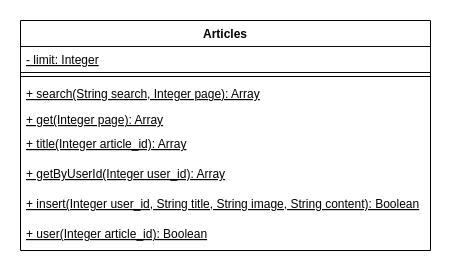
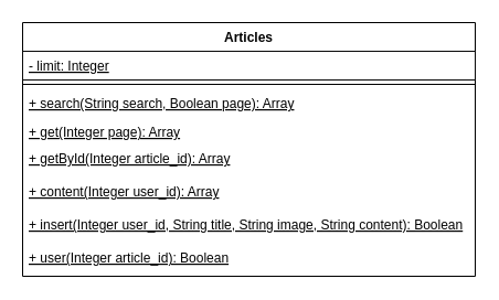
- <mxCell id="5" value="+ search(String search, Integer page): Array" style="text;strokeColor=none;fillColor=none;align=left;verticalAlign=top;spacingLeft=4;spacingRight=4;overflow=hidden;rotatable=0;points=[[0,0.5],[1,0.5]];portConstraint=eastwest;fontStyle=4" vertex="1" parent="2"><mxGeometry y="60" width="410" height="26" as="geometry" /></mxCell>
+ <mxCell id="5" value="+ search(String search, Boolean page): Array" style="text;strokeColor=none;fillColor=none;align=left;verticalAlign=top;spacingLeft=4;spacingRight=4;overflow=hidden;rotatable=0;points=[[0,0.5],[1,0.5]];portConstraint=eastwest;fontStyle=4" vertex="1" parent="2"><mxGeometry y="60" width="410" height="26" as="geometry" /></mxCell>
- <mxCell id="7" value="+ title(Integer article_id): Array" style="text;strokeColor=none;fillColor=none;align=left;verticalAlign=top;spacingLeft=4;spacingRight=4;overflow=hidden;rotatable=0;points=[[0,0.5],[1,0.5]];portConstraint=eastwest;fontStyle=4" vertex="1" parent="2"><mxGeometry y="110" width="410" height="30" as="geometry" /></mxCell>
+ <mxCell id="7" value="+ getById(Integer article_id): Array" style="text;strokeColor=none;fillColor=none;align=left;verticalAlign=top;spacingLeft=4;spacingRight=4;overflow=hidden;rotatable=0;points=[[0,0.5],[1,0.5]];portConstraint=eastwest;fontStyle=4" vertex="1" parent="2"><mxGeometry y="110" width="410" height="30" as="geometry" /></mxCell>
- <mxCell id="8" value="+ getByUserId(Integer user_id): Array" style="text;strokeColor=none;fillColor=none;align=left;verticalAlign=top;spacingLeft=4;spacingRight=4;overflow=hidden;rotatable=0;points=[[0,0.5],[1,0.5]];portConstraint=eastwest;fontStyle=4" vertex="1" parent="2"><mxGeometry y="140" width="410" height="30" as="geometry" /></mxCell>
+ <mxCell id="8" value="+ content(Integer user_id): Array" style="text;strokeColor=none;fillColor=none;align=left;verticalAlign=top;spacingLeft=4;spacingRight=4;overflow=hidden;rotatable=0;points=[[0,0.5],[1,0.5]];portConstraint=eastwest;fontStyle=4" vertex="1" parent="2"><mxGeometry y="140" width="410" height="30" as="geometry" /></mxCell>
